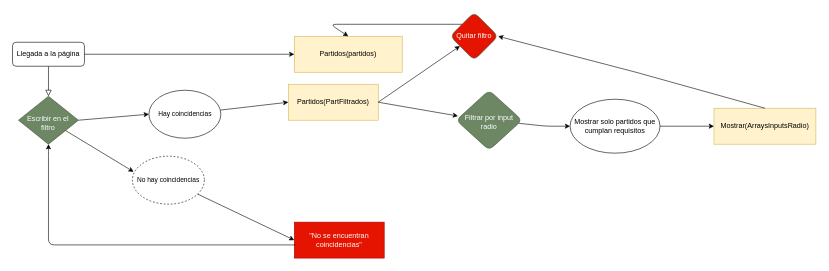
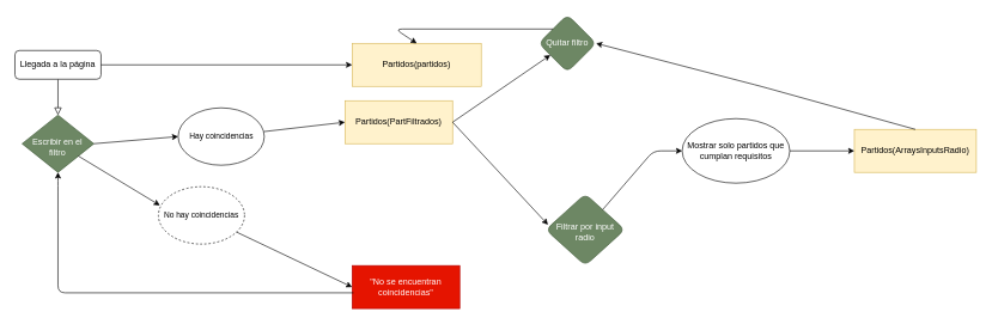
- <mxCell id="8" value="Quitar filtro" style="rhombus;whiteSpace=wrap;html=1;rounded=1;glass=0;fillColor=#e51400;strokeColor=#3A5431;fontColor=#ffffff;" vertex="1" parent="1"><mxGeometry x="750" y="20" width="80" height="80" as="geometry" /></mxCell>
+ <mxCell id="8" value="Quitar filtro" style="rhombus;whiteSpace=wrap;html=1;rounded=1;glass=0;fillColor=#6d8764;strokeColor=#3A5431;fontColor=#ffffff;" vertex="1" parent="1"><mxGeometry x="750" y="20" width="80" height="80" as="geometry" /></mxCell>
- <mxCell id="9" value="Filtrar por input radio" style="rhombus;whiteSpace=wrap;html=1;rounded=1;glass=0;spacingTop=5;fillColor=#6d8764;strokeColor=#3A5431;fontColor=#ffffff;" vertex="1" parent="1"><mxGeometry x="760" y="150" width="110" height="100" as="geometry" /></mxCell>
+ <mxCell id="9" value="Filtrar por input radio" style="rhombus;whiteSpace=wrap;html=1;rounded=1;glass=0;spacingTop=5;fillColor=#6d8764;strokeColor=#3A5431;fontColor=#ffffff;" vertex="1" parent="1"><mxGeometry x="760" y="270" width="110" height="100" as="geometry" /></mxCell>
- <mxCell id="13" value="Mostrar(ArraysInputsRadio)" style="rounded=0;whiteSpace=wrap;html=1;fillColor=#fff2cc;strokeColor=#d6b656;" vertex="1" parent="1"><mxGeometry x="1190" y="180" width="170" height="60" as="geometry" /></mxCell>
+ <mxCell id="13" value="Partidos(ArraysInputsRadio)" style="rounded=0;whiteSpace=wrap;html=1;fillColor=#fff2cc;strokeColor=#d6b656;" vertex="1" parent="1"><mxGeometry x="1190" y="180" width="170" height="60" as="geometry" /></mxCell>
